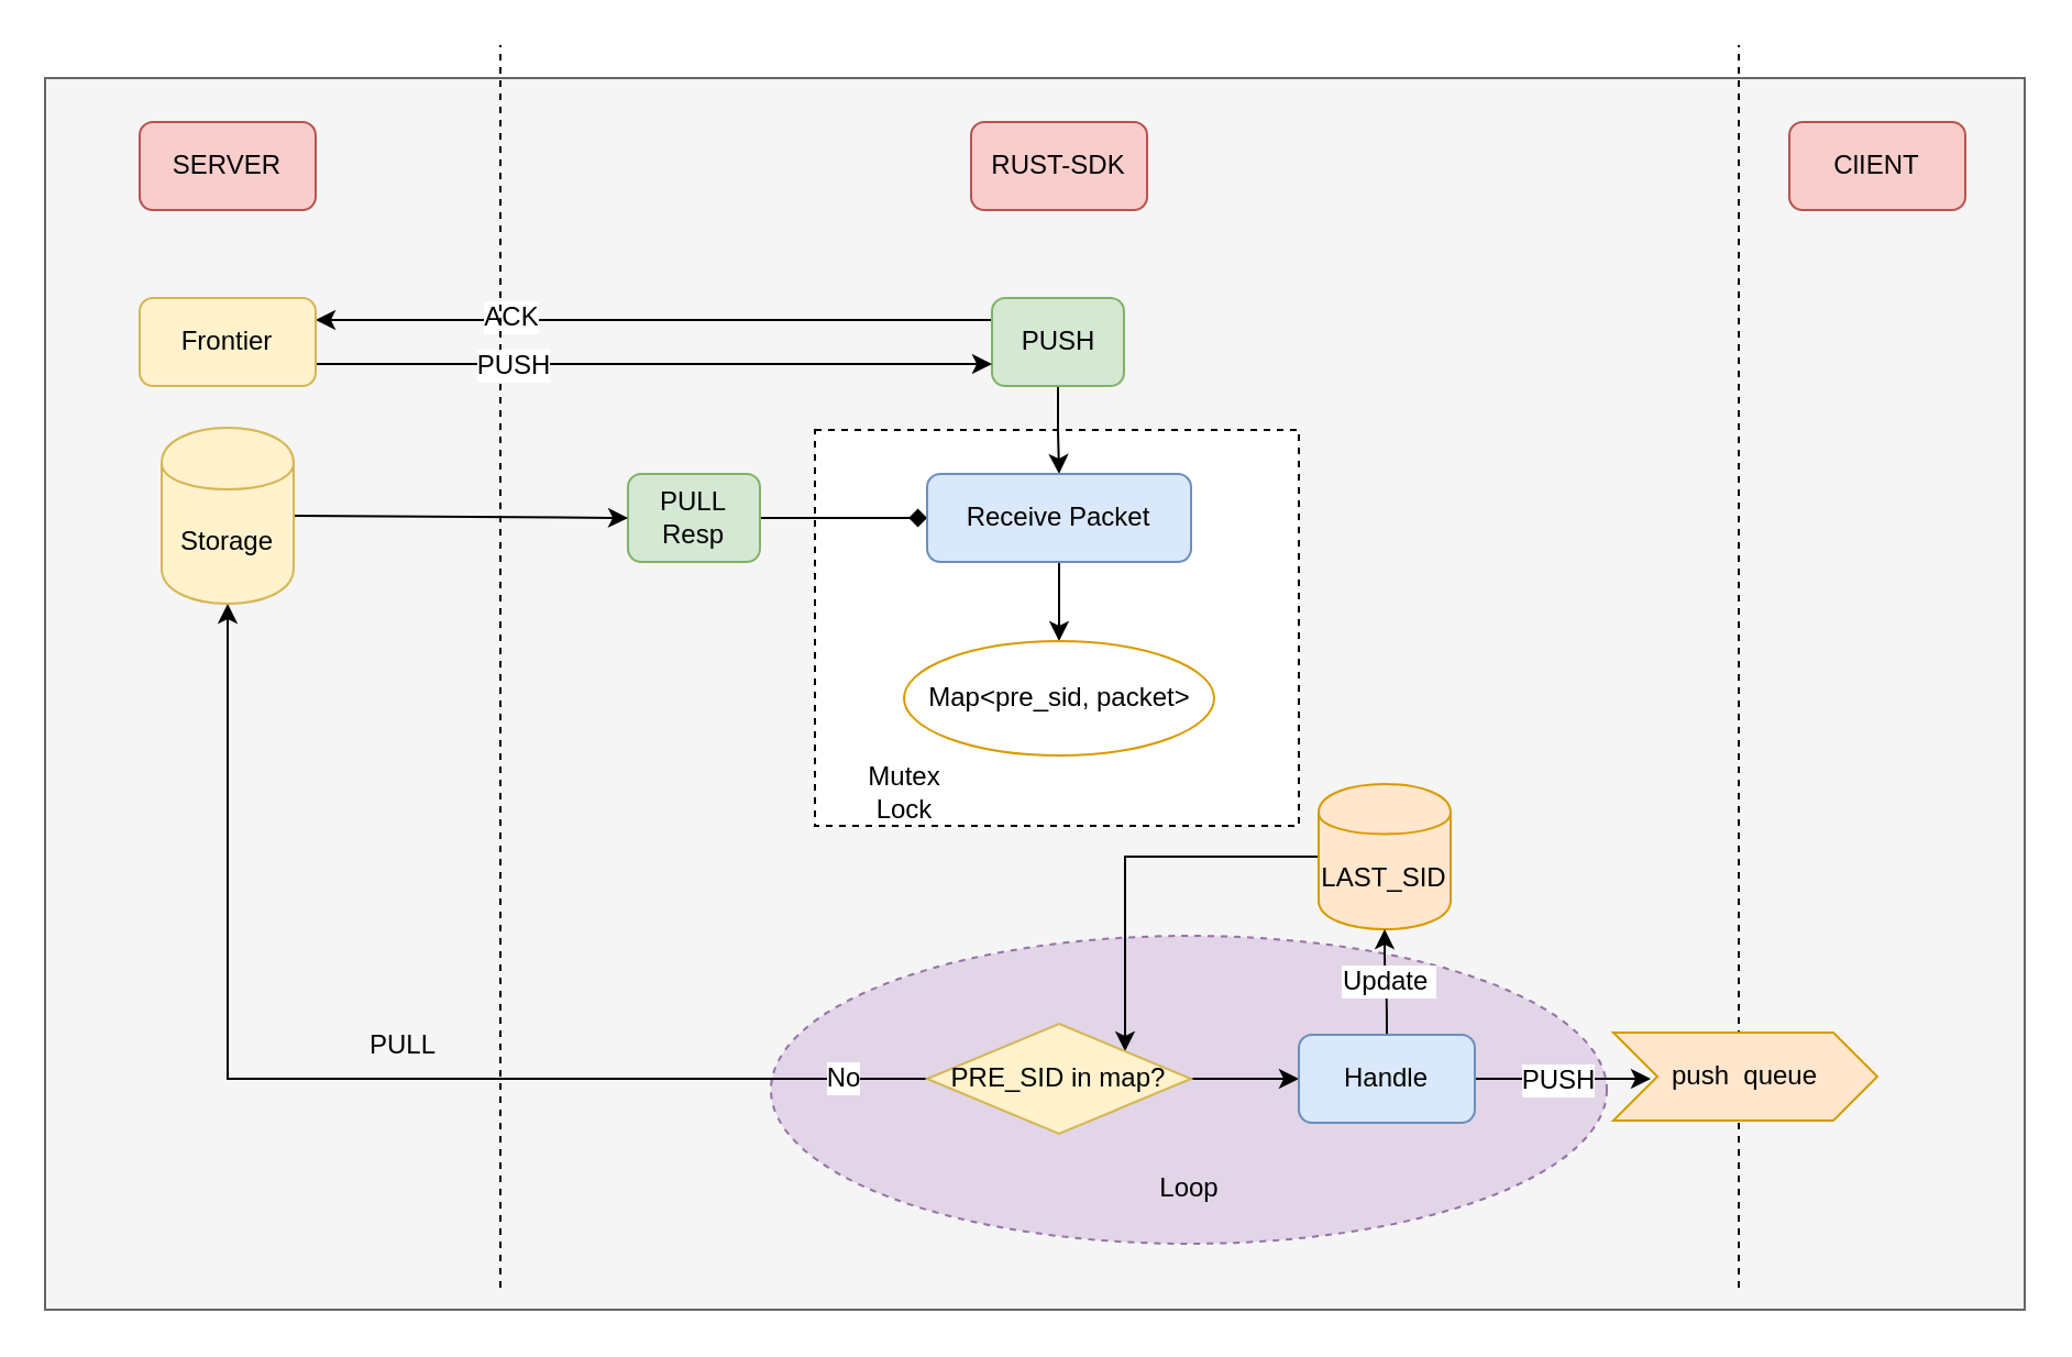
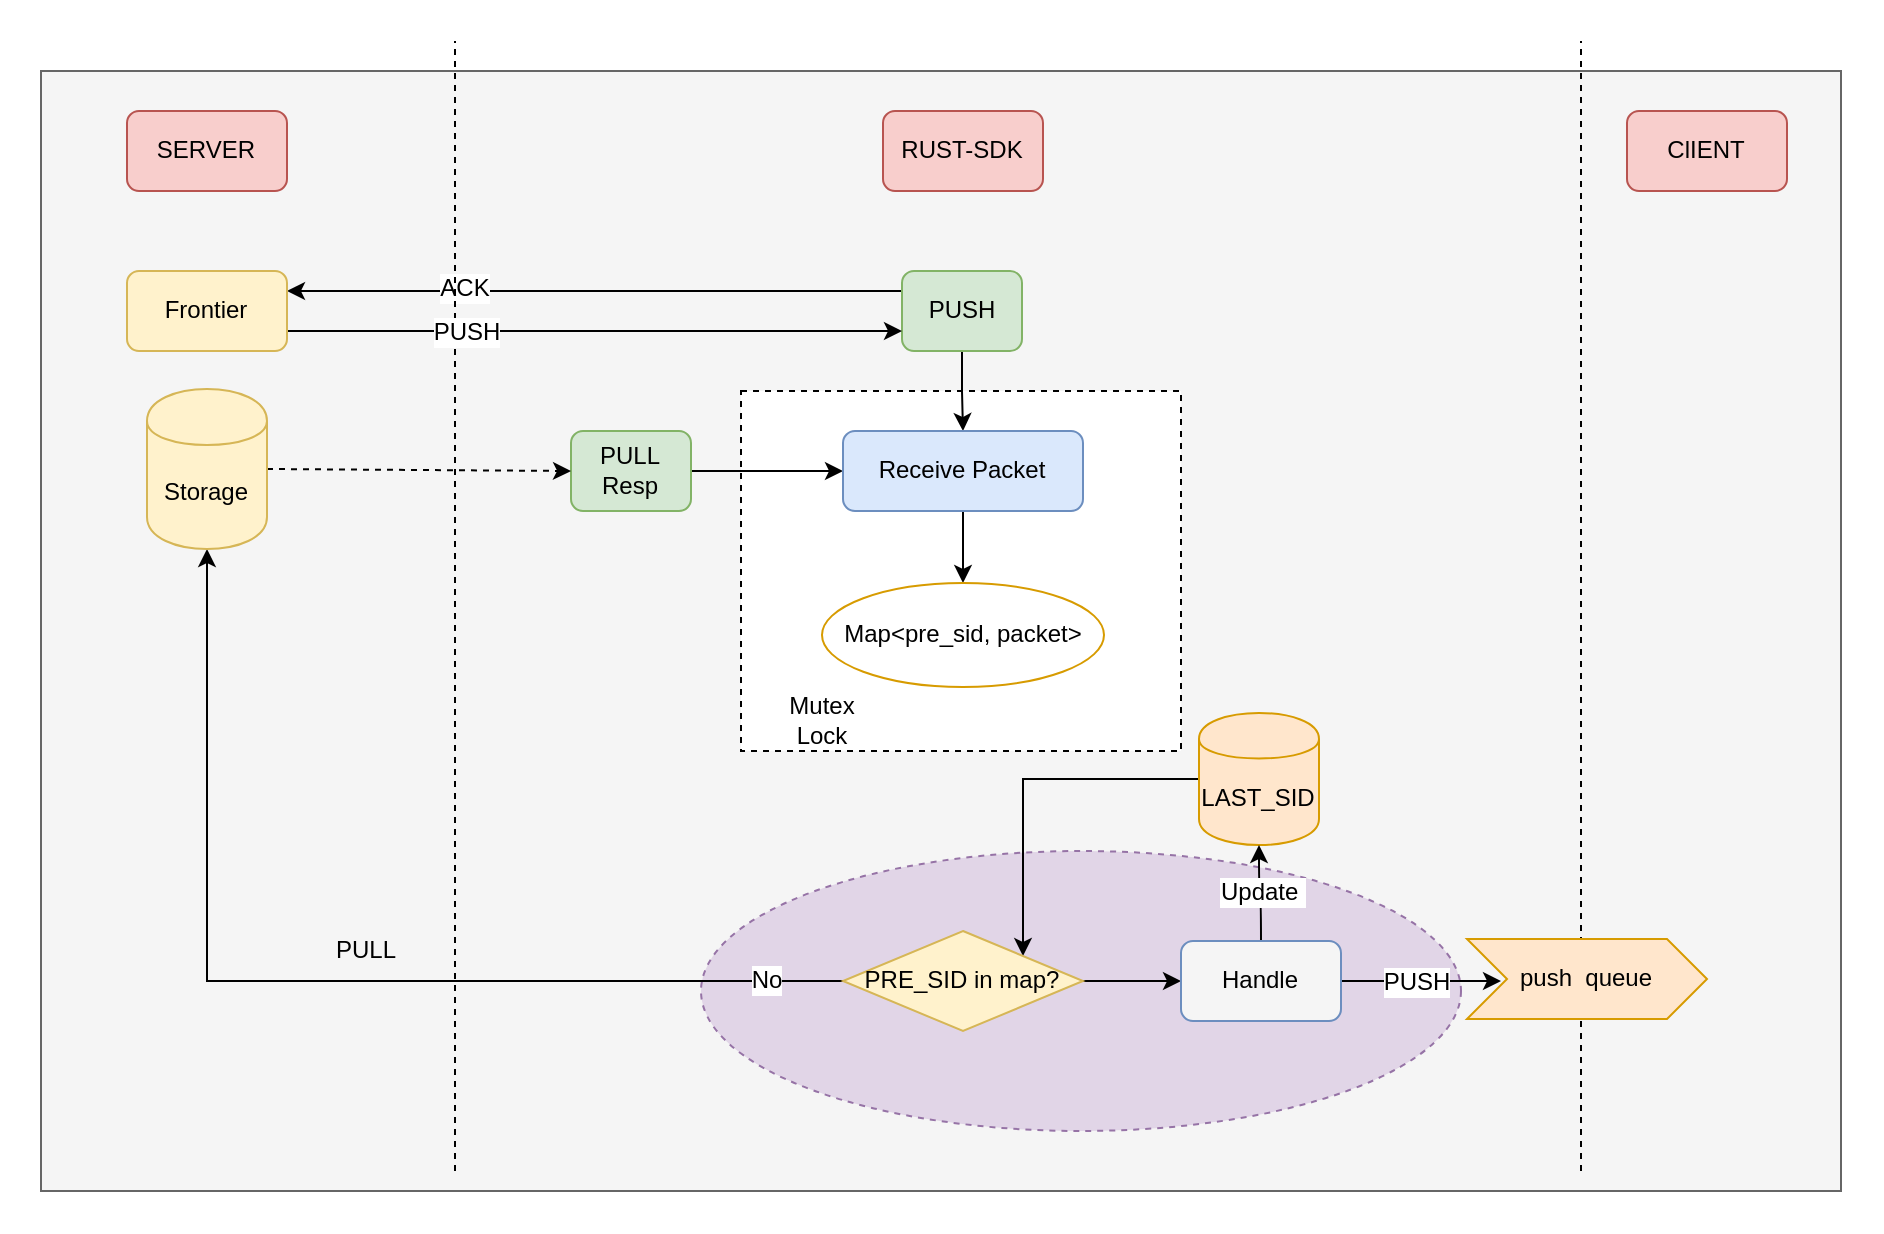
- <mxCell id="32" style="edgeStyle=none;rounded=0;orthogonalLoop=1;jettySize=auto;html=1;exitX=1;exitY=0.5;exitDx=0;exitDy=0;entryX=0;entryY=0.5;entryDx=0;entryDy=0;" parent="1" source="33" target="13" edge="1"><mxGeometry relative="1" as="geometry" /></mxCell>
+ <mxCell id="32" style="edgeStyle=none;rounded=0;orthogonalLoop=1;jettySize=auto;html=1;exitX=1;exitY=0.5;exitDx=0;exitDy=0;entryX=0;entryY=0.5;entryDx=0;entryDy=0;dashed=1;" parent="1" source="33" target="13" edge="1"><mxGeometry relative="1" as="geometry" /></mxCell>
- <mxCell id="12" style="edgeStyle=orthogonalEdgeStyle;rounded=0;orthogonalLoop=1;jettySize=auto;html=1;exitX=1;exitY=0.5;exitDx=0;exitDy=0;entryX=0;entryY=0.5;entryDx=0;entryDy=0;endArrow=diamond;" parent="1" source="13" target="15" edge="1"><mxGeometry relative="1" as="geometry" /></mxCell>
+ <mxCell id="12" style="edgeStyle=orthogonalEdgeStyle;rounded=0;orthogonalLoop=1;jettySize=auto;html=1;exitX=1;exitY=0.5;exitDx=0;exitDy=0;entryX=0;entryY=0.5;entryDx=0;entryDy=0;" parent="1" source="13" target="15" edge="1"><mxGeometry relative="1" as="geometry" /></mxCell>
- <mxCell id="27" value="Handle" style="rounded=1;whiteSpace=wrap;html=1;fillColor=#dae8fc;strokeColor=#6c8ebf;" parent="1" vertex="1"><mxGeometry x="590" y="470" width="80" height="40" as="geometry" /></mxCell>
+ <mxCell id="27" value="Handle" style="rounded=1;whiteSpace=wrap;html=1;fillColor=#f5f5f5;strokeColor=#6c8ebf;" parent="1" vertex="1"><mxGeometry x="590" y="470" width="80" height="40" as="geometry" /></mxCell>
- <mxCell id="29" value="Loop" style="text;html=1;strokeColor=none;fillColor=none;align=center;verticalAlign=middle;whiteSpace=wrap;rounded=0;dashed=1;" parent="1" vertex="1"><mxGeometry x="510.5" y="525" width="59" height="30" as="geometry" /></mxCell>
